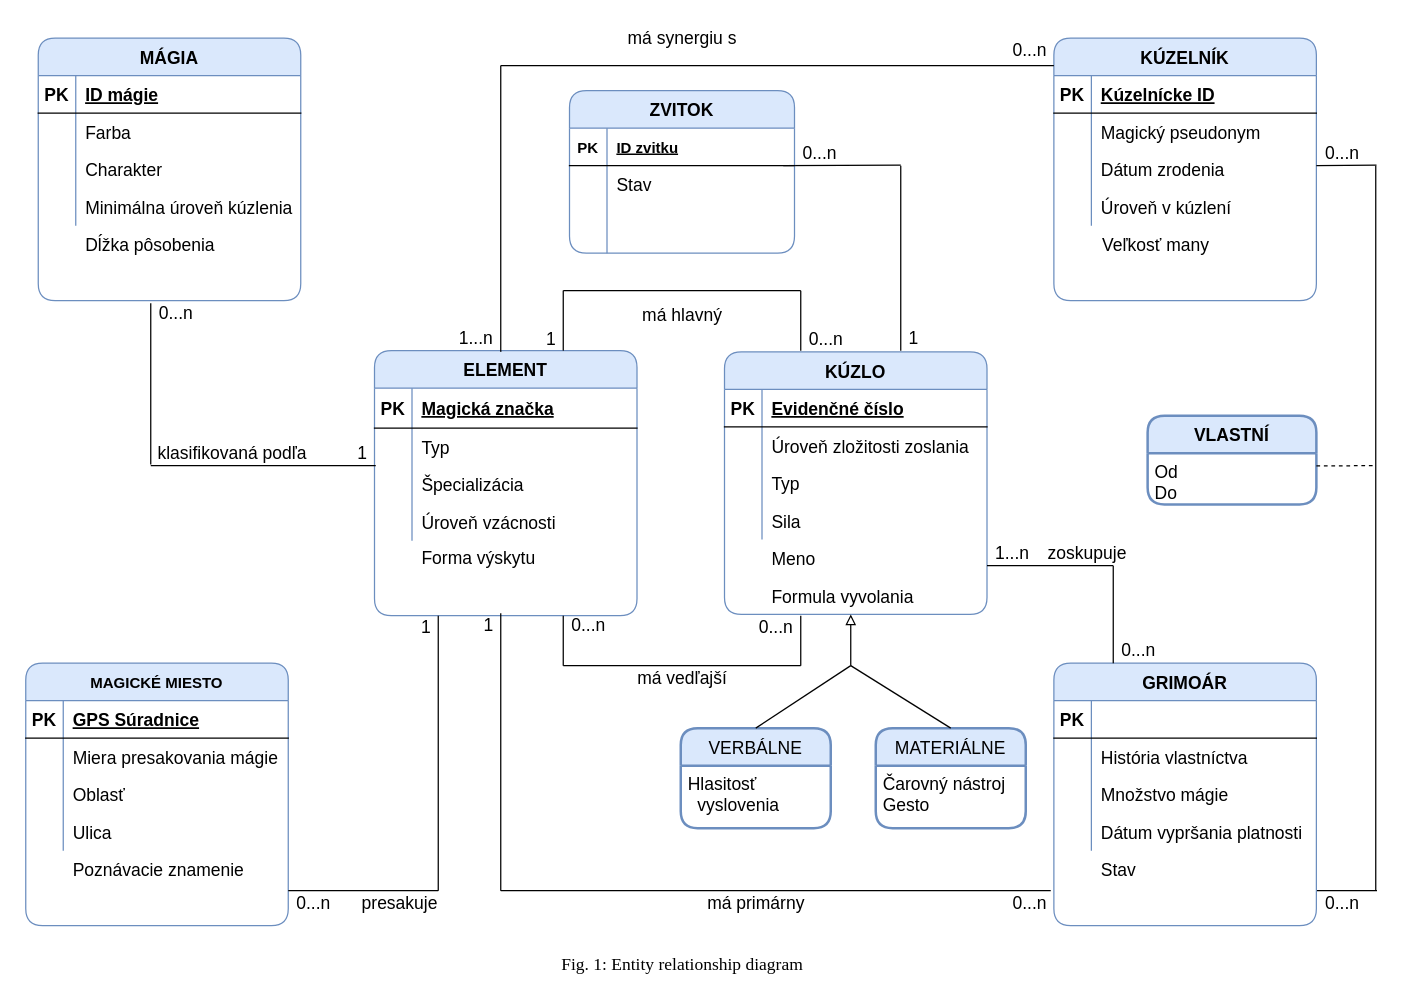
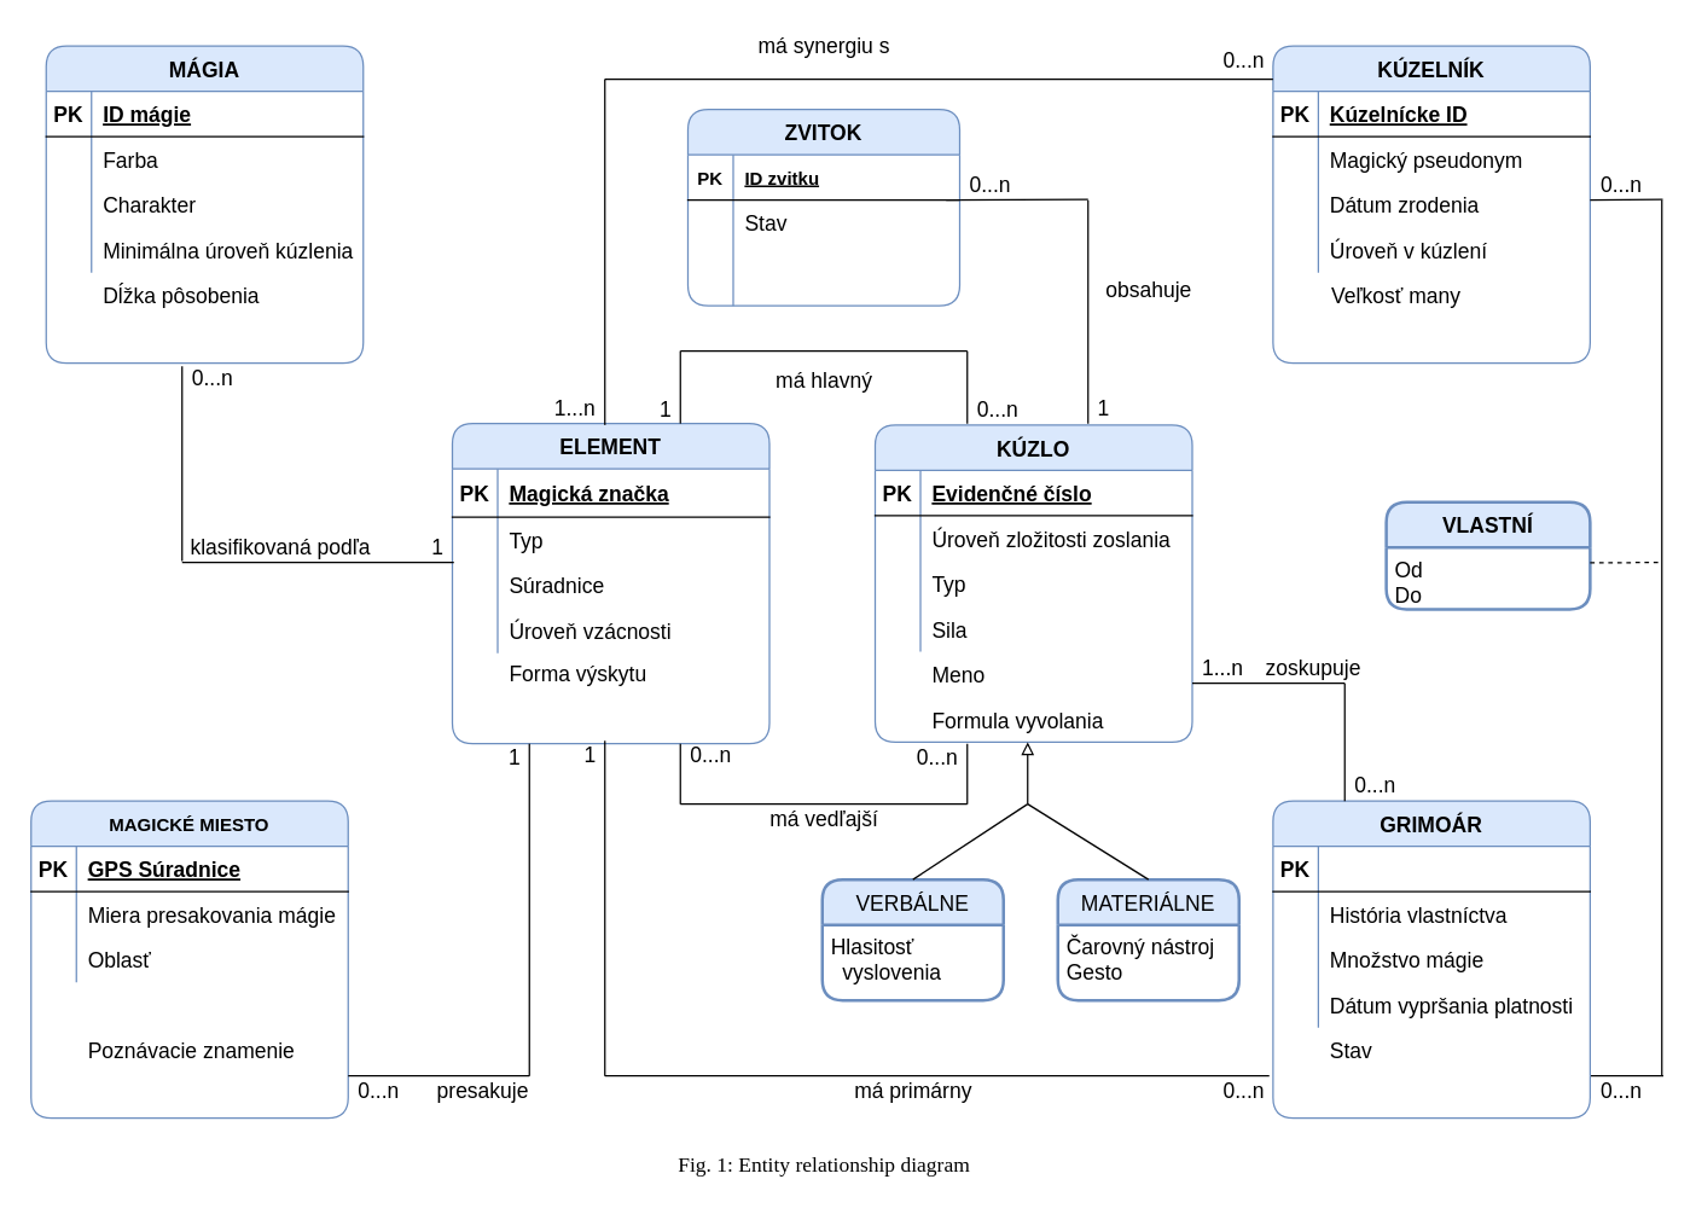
+ <mxCell id="149" value="obsahuje" style="text;html=1;align=center;verticalAlign=middle;resizable=0;points=[];autosize=1;fontSize=14;fontColor=#000000;" vertex="1" parent="1"><mxGeometry x="725" y="182" width="70" height="20" as="geometry" /></mxCell>
- <mxCell id="44" value="Špecializácia " style="shape=partialRectangle;connectable=0;fillColor=none;top=0;left=0;bottom=0;right=0;align=left;spacingLeft=6;overflow=hidden;fontSize=14;" vertex="1" parent="42"><mxGeometry x="30" width="180" height="30" as="geometry" /></mxCell>
+ <mxCell id="44" value="Súradnice " style="shape=partialRectangle;connectable=0;fillColor=none;top=0;left=0;bottom=0;right=0;align=left;spacingLeft=6;overflow=hidden;fontSize=14;" vertex="1" parent="42"><mxGeometry x="30" width="180" height="30" as="geometry" /></mxCell>
- <mxCell id="17" value="Ulica" style="shape=partialRectangle;connectable=0;fillColor=none;top=0;left=0;bottom=0;right=0;align=left;spacingLeft=6;overflow=hidden;fontSize=14;" vertex="1" parent="15"><mxGeometry x="30" width="180" height="30" as="geometry" /></mxCell>
